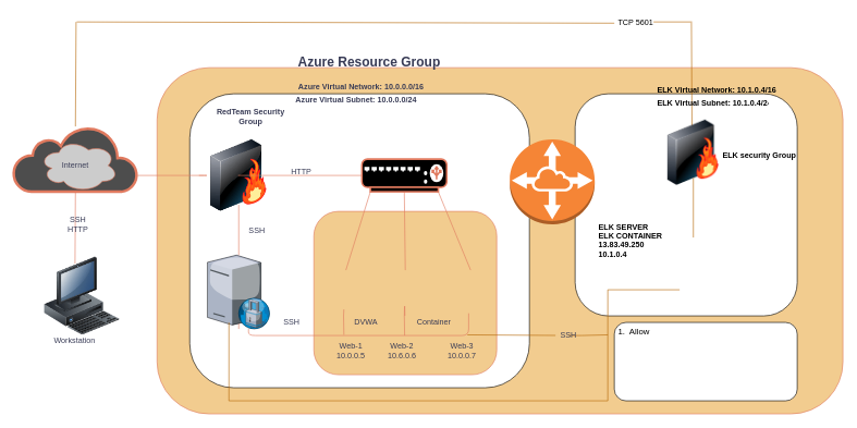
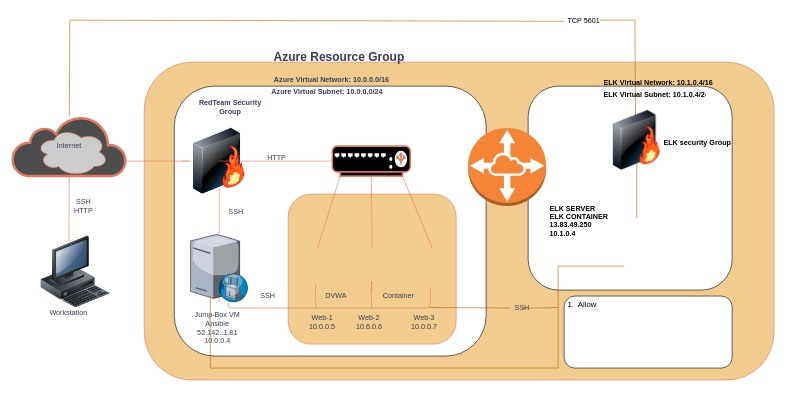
- <mxCell id="33" value="Internet" style="text;html=1;strokeColor=none;fillColor=none;align=center;verticalAlign=middle;whiteSpace=wrap;rounded=0;fontColor=#393C56;" parent="1" vertex="1"><mxGeometry x="80" y="243" width="70" height="20" as="geometry" /></mxCell>
+ <mxCell id="33" value="Internet" style="text;html=1;strokeColor=none;fillColor=none;align=center;verticalAlign=middle;whiteSpace=wrap;rounded=0;fontColor=#393C56;" parent="1" vertex="1"><mxGeometry x="80" y="233" width="70" height="20" as="geometry" /></mxCell>
- <mxCell id="40" value="SSH&lt;br&gt;HTTP" style="text;html=1;strokeColor=none;fillColor=none;align=center;verticalAlign=middle;whiteSpace=wrap;rounded=0;sketch=0;fontColor=#393C56;" parent="1" vertex="1"><mxGeometry x="99" y="333" width="40" height="20" as="geometry" /></mxCell>
+ <mxCell id="40" value="SSH&lt;br&gt;HTTP" style="text;html=1;strokeColor=none;fillColor=none;align=center;verticalAlign=middle;whiteSpace=wrap;rounded=0;sketch=0;fontColor=#393C56;" parent="1" vertex="1"><mxGeometry x="119" y="333" width="40" height="20" as="geometry" /></mxCell>
+ <mxCell id="37" value="Jump-Box VM&lt;br&gt;Ansible&lt;br&gt;52.142..1.81&lt;br&gt;10.0.0.4" style="text;html=1;strokeColor=none;fillColor=none;align=center;verticalAlign=middle;whiteSpace=wrap;rounded=0;sketch=0;fontColor=#393C56;" parent="1" vertex="1"><mxGeometry x="317" y="510.5" width="90" height="70" as="geometry" /></mxCell>
